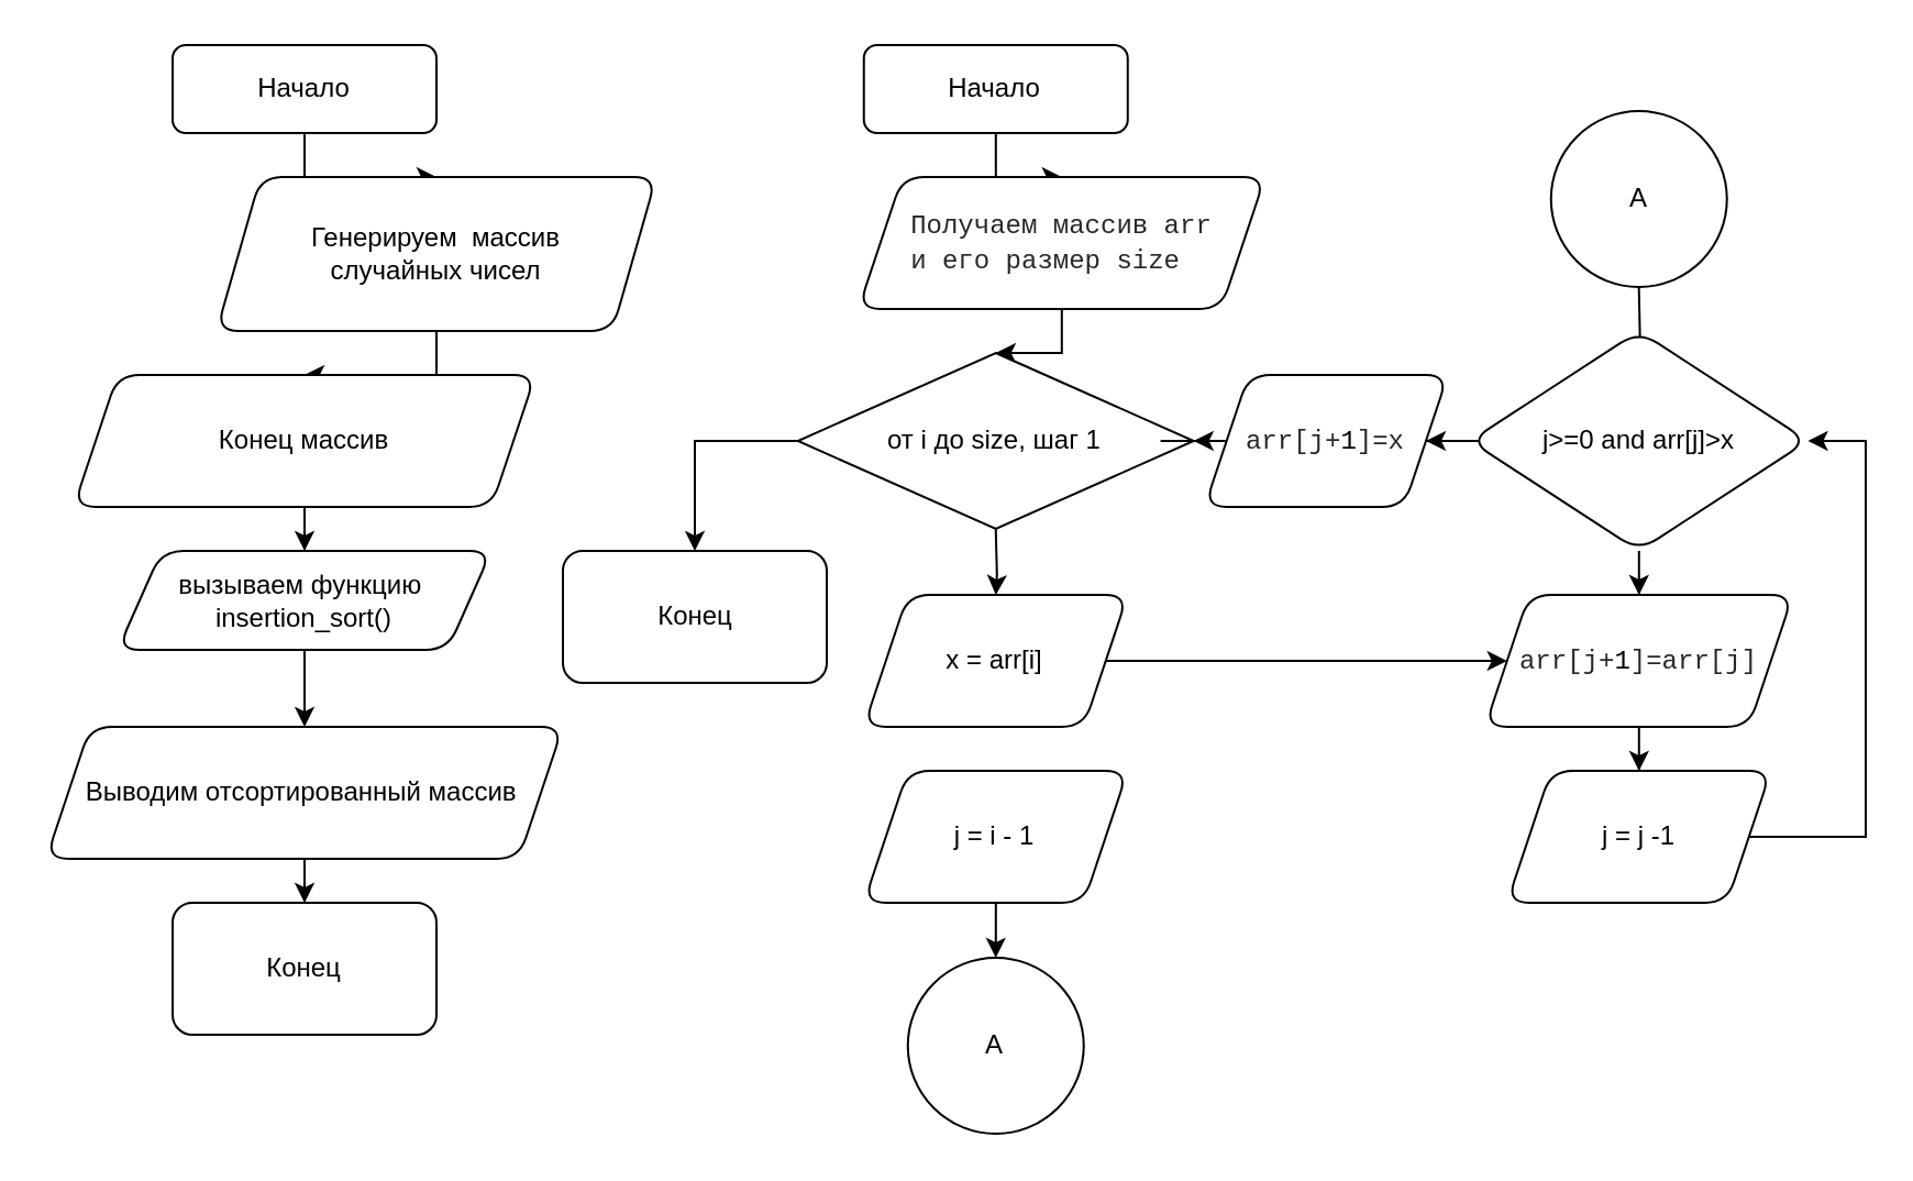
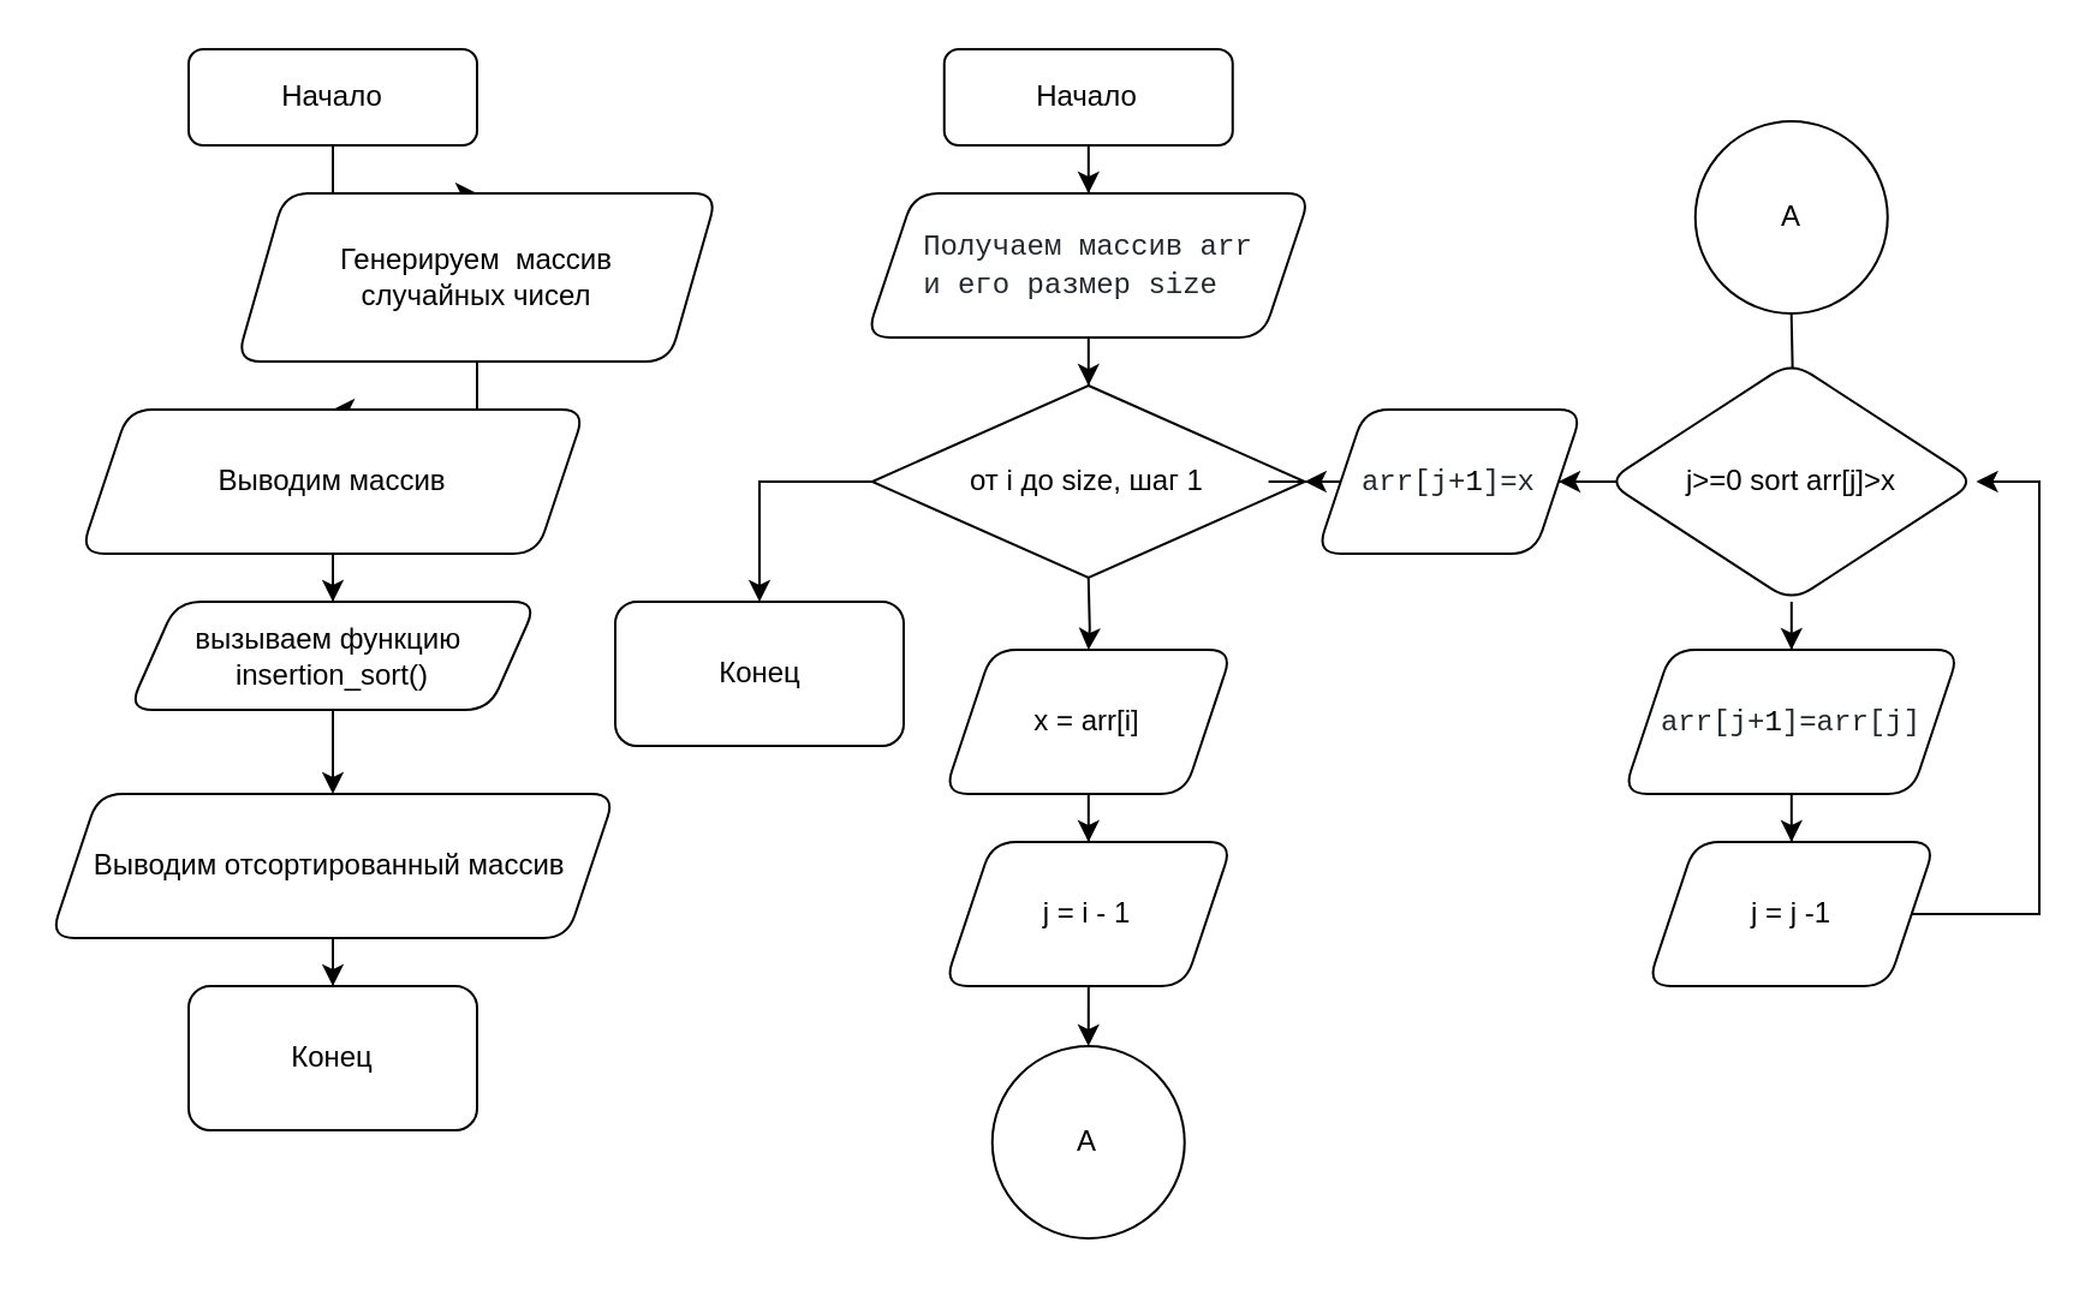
- <mxCell id="23" value="&lt;div style=&quot;text-align: start;&quot;&gt;&lt;font face=&quot;ui-monospace, SFMono-Regular, SF Mono, Menlo, Consolas, Liberation Mono, monospace&quot; color=&quot;#24292f&quot;&gt;Получаем массив arr &lt;br&gt;&lt;/font&gt;&lt;/div&gt;&lt;div style=&quot;text-align: start;&quot;&gt;&lt;font face=&quot;ui-monospace, SFMono-Regular, SF Mono, Menlo, Consolas, Liberation Mono, monospace&quot; color=&quot;#24292f&quot;&gt;&lt;span style=&quot;background-color: rgb(255, 255, 255);&quot;&gt;и его размер size&lt;/span&gt;&lt;/font&gt;&lt;/div&gt;" style="shape=parallelogram;perimeter=parallelogramPerimeter;whiteSpace=wrap;html=1;fixedSize=1;rounded=1;" parent="1" vertex="1"><mxGeometry x="389.87" y="80" width="184.99" height="60" as="geometry" /></mxCell>
+ <mxCell id="23" value="&lt;div style=&quot;text-align: start;&quot;&gt;&lt;font face=&quot;ui-monospace, SFMono-Regular, SF Mono, Menlo, Consolas, Liberation Mono, monospace&quot; color=&quot;#24292f&quot;&gt;Получаем массив arr &lt;br&gt;&lt;/font&gt;&lt;/div&gt;&lt;div style=&quot;text-align: start;&quot;&gt;&lt;font face=&quot;ui-monospace, SFMono-Regular, SF Mono, Menlo, Consolas, Liberation Mono, monospace&quot; color=&quot;#24292f&quot;&gt;&lt;span style=&quot;background-color: rgb(255, 255, 255);&quot;&gt;и его размер size&lt;/span&gt;&lt;/font&gt;&lt;/div&gt;" style="shape=parallelogram;perimeter=parallelogramPerimeter;whiteSpace=wrap;html=1;fixedSize=1;rounded=1;" parent="1" vertex="1"><mxGeometry x="359.87" y="80" width="184.99" height="60" as="geometry" /></mxCell>
- <mxCell id="7" value="Конец массив " style="shape=parallelogram;perimeter=parallelogramPerimeter;whiteSpace=wrap;html=1;fixedSize=1;rounded=1;glass=0;strokeWidth=1;shadow=0;" parent="1" vertex="1"><mxGeometry x="33" y="170" width="210" height="60" as="geometry" /></mxCell>
+ <mxCell id="7" value="Выводим массив " style="shape=parallelogram;perimeter=parallelogramPerimeter;whiteSpace=wrap;html=1;fixedSize=1;rounded=1;glass=0;strokeWidth=1;shadow=0;" parent="1" vertex="1"><mxGeometry x="33" y="170" width="210" height="60" as="geometry" /></mxCell>
- <mxCell id="29" value="j&amp;gt;=0 and arr[j]&amp;gt;x" style="rhombus;whiteSpace=wrap;html=1;rounded=1;" parent="1" vertex="1"><mxGeometry x="668" y="150" width="153.75" height="100" as="geometry" /></mxCell>
+ <mxCell id="29" value="j&amp;gt;=0 sort arr[j]&amp;gt;x" style="rhombus;whiteSpace=wrap;html=1;rounded=1;" parent="1" vertex="1"><mxGeometry x="668" y="150" width="153.75" height="100" as="geometry" /></mxCell>
- <mxCell id="14" value="" style="edgeStyle=orthogonalEdgeStyle;rounded=0;orthogonalLoop=1;jettySize=auto;html=1;" parent="1" source="15" target="31" edge="1"><mxGeometry relative="1" as="geometry" /></mxCell>
+ <mxCell id="14" value="" style="edgeStyle=orthogonalEdgeStyle;rounded=0;orthogonalLoop=1;jettySize=auto;html=1;" parent="1" source="15" target="17" edge="1"><mxGeometry relative="1" as="geometry" /></mxCell>
